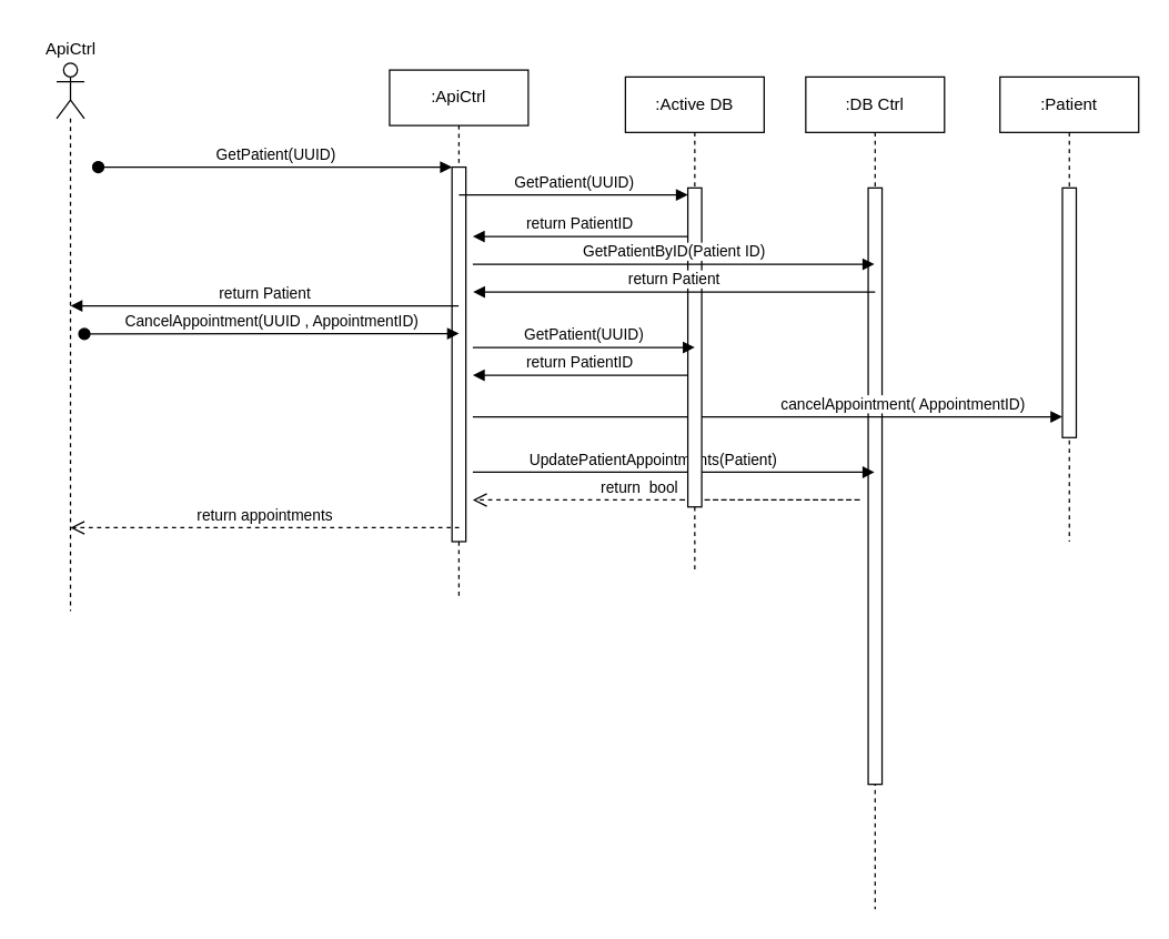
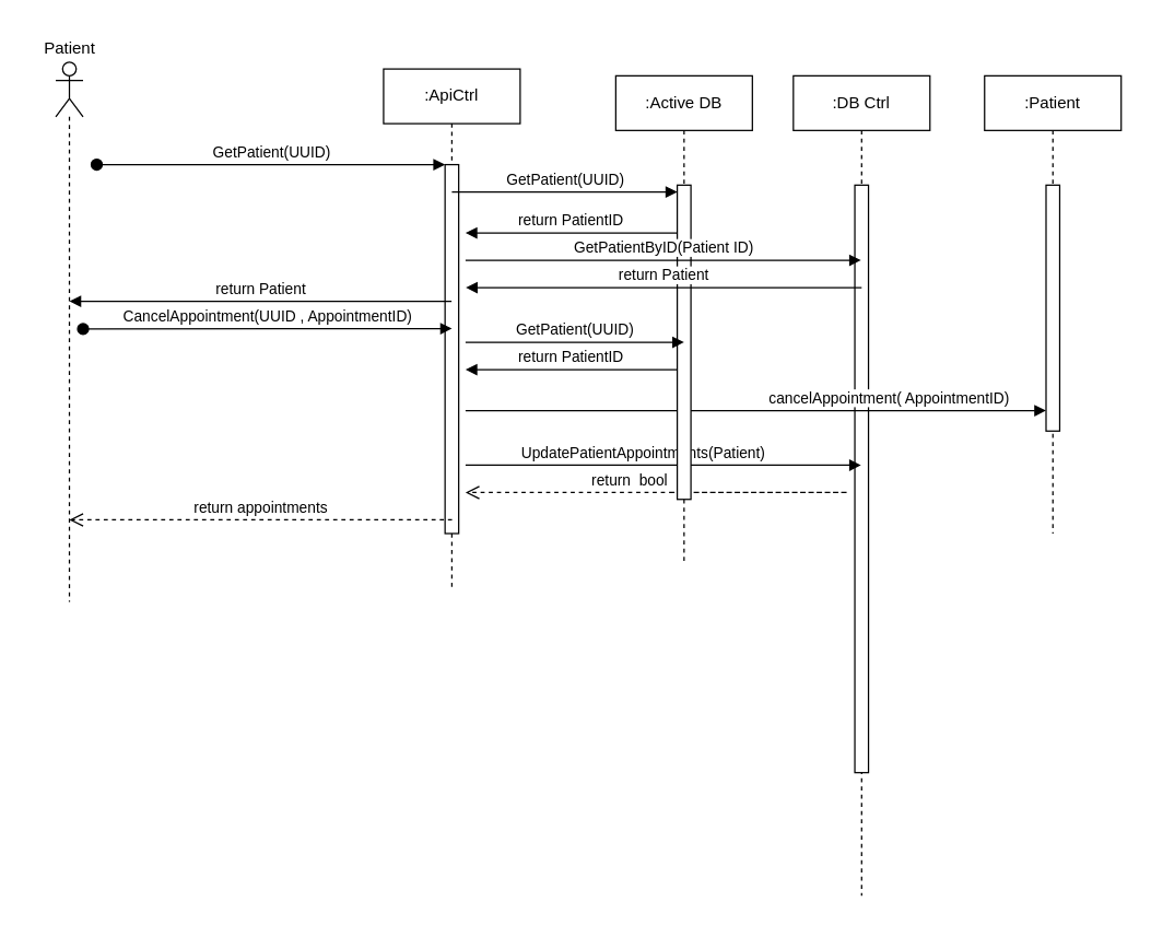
- <mxCell id="8" value="ApiCtrl" style="text;html=1;align=center;verticalAlign=middle;resizable=0;points=[];autosize=1;strokeColor=none;fillColor=none;" vertex="1" parent="1"><mxGeometry x="20" y="20" width="60" height="30" as="geometry" /></mxCell>
+ <mxCell id="8" value="Patient" style="text;html=1;align=center;verticalAlign=middle;resizable=0;points=[];autosize=1;strokeColor=none;fillColor=none;" vertex="1" parent="1"><mxGeometry x="20" y="20" width="60" height="30" as="geometry" /></mxCell>
